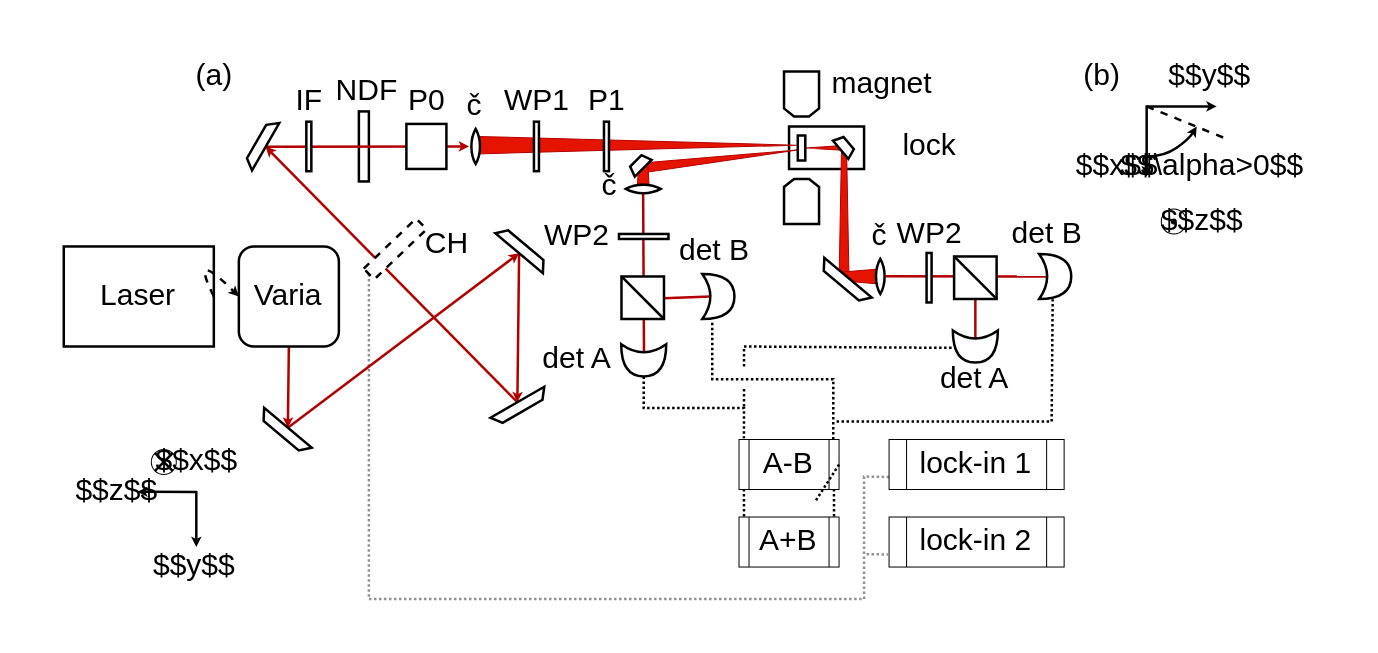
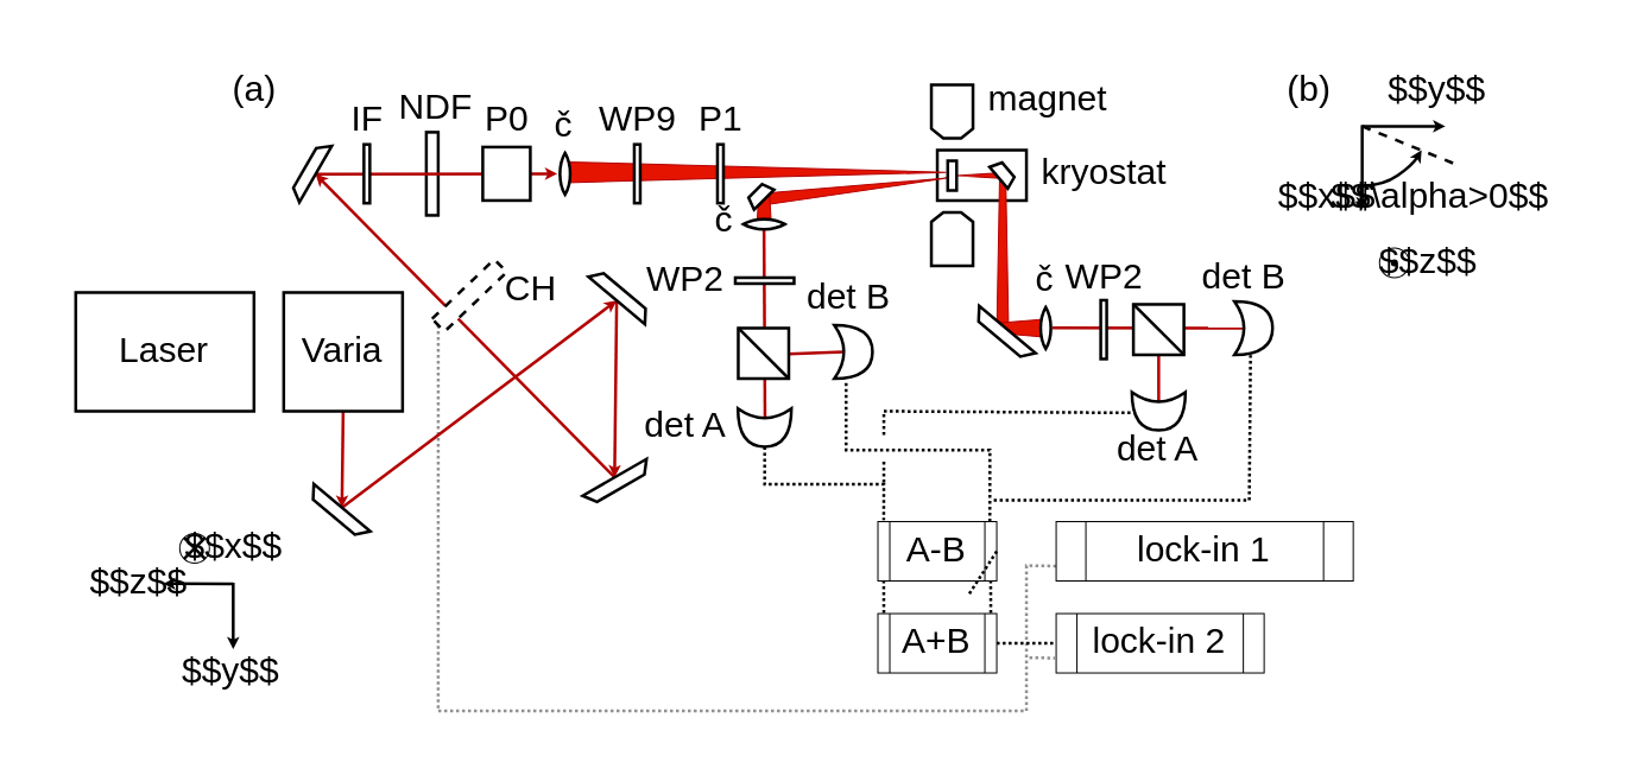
- <mxCell id="49" value="WP1" style="text;html=1;align=center;verticalAlign=middle;resizable=0;points=[];autosize=1;strokeColor=none;fillColor=none;" parent="1" vertex="1"><mxGeometry x="194" y="30" width="40" height="20" as="geometry" /></mxCell>
+ <mxCell id="49" value="WP9" style="text;html=1;align=center;verticalAlign=middle;resizable=0;points=[];autosize=1;strokeColor=none;fillColor=none;" parent="1" vertex="1"><mxGeometry x="194" y="30" width="40" height="20" as="geometry" /></mxCell>
- <mxCell id="32" value="lock" style="text;html=1;align=center;verticalAlign=middle;resizable=0;points=[];autosize=1;strokeColor=none;fillColor=none;" parent="1" vertex="1"><mxGeometry x="341" y="48" width="60" height="20" as="geometry" /></mxCell>
+ <mxCell id="32" value="kryostat" style="text;html=1;align=center;verticalAlign=middle;resizable=0;points=[];autosize=1;strokeColor=none;fillColor=none;" parent="1" vertex="1"><mxGeometry x="341" y="48" width="60" height="20" as="geometry" /></mxCell>
- <mxCell id="14" value="" style="curved=1;endArrow=classic;html=1;rounded=0;exitX=1;exitY=0.5;exitDx=0;exitDy=0;entryX=0;entryY=0.5;entryDx=0;entryDy=0;strokeWidth=1;endSize=1;dashed=1;" parent="1" source="13" target="41" edge="1"><mxGeometry width="50" height="50" relative="1" as="geometry"><mxPoint x="45" y="88" as="sourcePoint" /><mxPoint x="95" y="38" as="targetPoint" /><Array as="points"><mxPoint x="75" y="98" /></Array></mxGeometry></mxCell>
- <mxCell id="41" value="Varia" style="whiteSpace=wrap;html=1;aspect=fixed;rounded=1;" parent="1" vertex="1"><mxGeometry x="95" y="98" width="40" height="40" as="geometry" /></mxCell>
+ <mxCell id="41" value="Varia" style="whiteSpace=wrap;html=1;aspect=fixed;" parent="1" vertex="1"><mxGeometry x="95" y="98" width="40" height="40" as="geometry" /></mxCell>
- <mxCell id="78" value="lock-in 1" style="shape=process;whiteSpace=wrap;html=1;backgroundOutline=1;strokeWidth=0.4;" parent="1" vertex="1"><mxGeometry x="355" y="175.18" width="70" height="20" as="geometry" /></mxCell>
+ <mxCell id="78" value="lock-in 1" style="shape=process;whiteSpace=wrap;html=1;backgroundOutline=1;strokeWidth=0.4;" parent="1" vertex="1"><mxGeometry x="355" y="175.18" width="100" height="20" as="geometry" /></mxCell>
+ <mxCell id="81" value="" style="endArrow=none;dashed=1;html=1;dashPattern=1 1;strokeWidth=1;rounded=0;endSize=1;targetPerimeterSpacing=6;entryX=0;entryY=0.5;entryDx=0;entryDy=0;exitX=1;exitY=0.5;exitDx=0;exitDy=0;" parent="1" source="70" target="79" edge="1"><mxGeometry width="50" height="50" relative="1" as="geometry"><mxPoint x="345" y="195.18" as="sourcePoint" /><mxPoint x="365" y="195.18" as="targetPoint" /></mxGeometry></mxCell>
